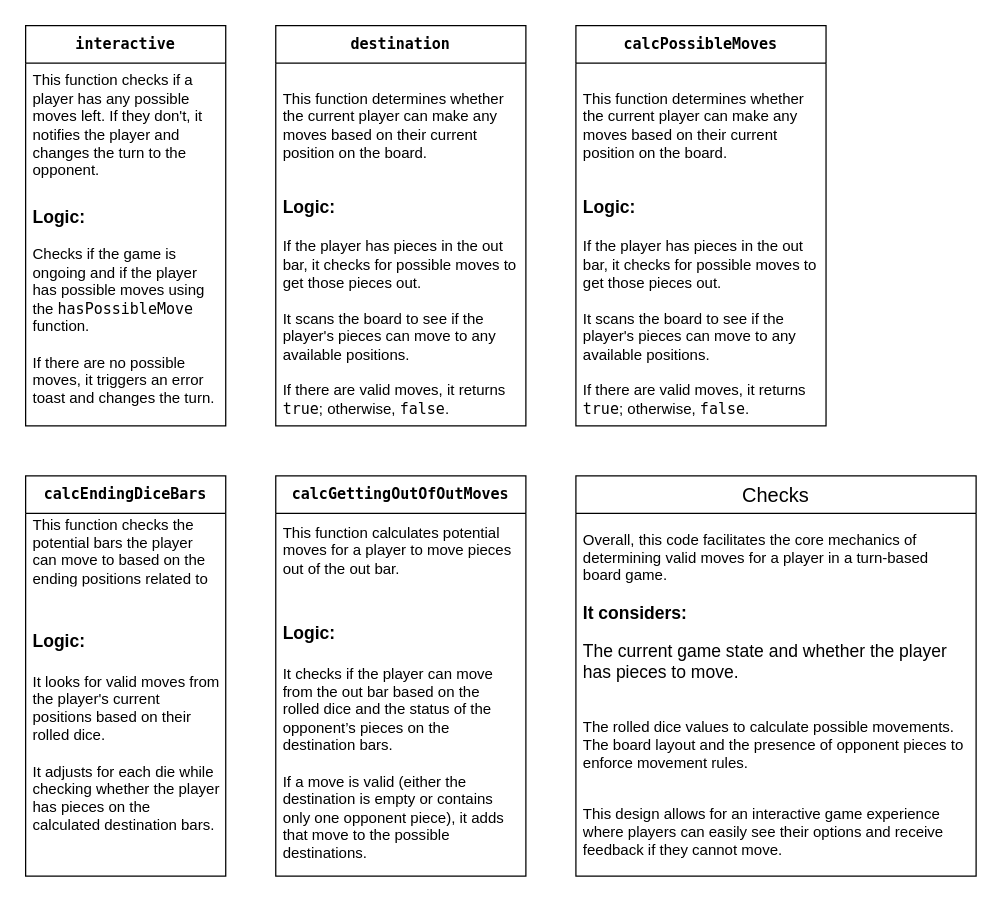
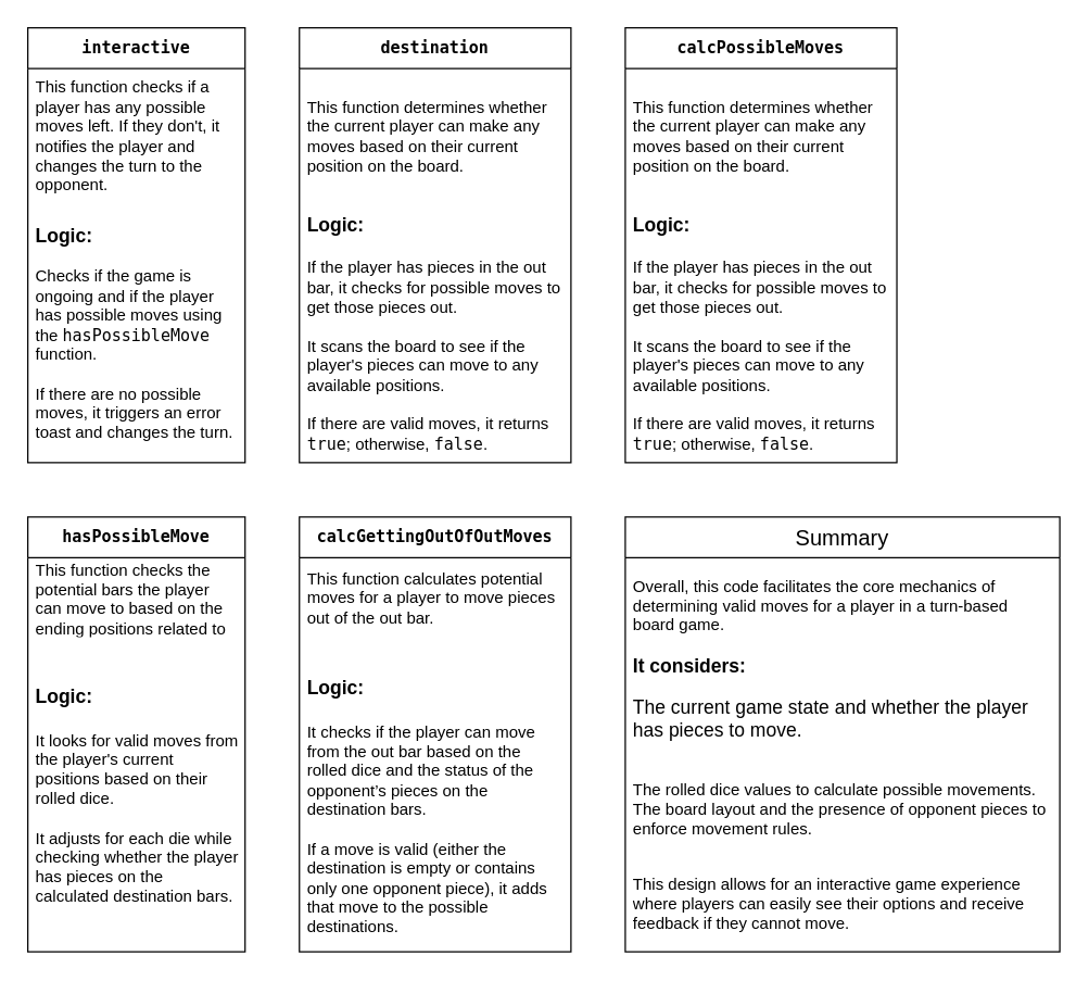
- <mxCell id="14" value="&lt;strong&gt;&lt;code&gt;calcEndingDiceBars&lt;/code&gt;&lt;/strong&gt;" style="swimlane;fontStyle=0;childLayout=stackLayout;horizontal=1;startSize=30;horizontalStack=0;resizeParent=1;resizeParentMax=0;resizeLast=0;collapsible=1;marginBottom=0;whiteSpace=wrap;html=1;" vertex="1" parent="1"><mxGeometry x="20" y="380" width="160" height="320" as="geometry" /></mxCell>
+ <mxCell id="14" value="&lt;strong&gt;&lt;code&gt;hasPossibleMove&lt;/code&gt;&lt;/strong&gt;" style="swimlane;fontStyle=0;childLayout=stackLayout;horizontal=1;startSize=30;horizontalStack=0;resizeParent=1;resizeParentMax=0;resizeLast=0;collapsible=1;marginBottom=0;whiteSpace=wrap;html=1;" vertex="1" parent="1"><mxGeometry x="20" y="380" width="160" height="320" as="geometry" /></mxCell>
- <mxCell id="17" value="Checks" style="swimlane;fontStyle=0;childLayout=stackLayout;horizontal=1;startSize=30;horizontalStack=0;resizeParent=1;resizeParentMax=0;resizeLast=0;collapsible=1;marginBottom=0;whiteSpace=wrap;html=1;fontSize=16;" vertex="1" parent="1"><mxGeometry x="460" y="380" width="320" height="320" as="geometry" /></mxCell>
+ <mxCell id="17" value="Summary" style="swimlane;fontStyle=0;childLayout=stackLayout;horizontal=1;startSize=30;horizontalStack=0;resizeParent=1;resizeParentMax=0;resizeLast=0;collapsible=1;marginBottom=0;whiteSpace=wrap;html=1;fontSize=16;" vertex="1" parent="1"><mxGeometry x="460" y="380" width="320" height="320" as="geometry" /></mxCell>
